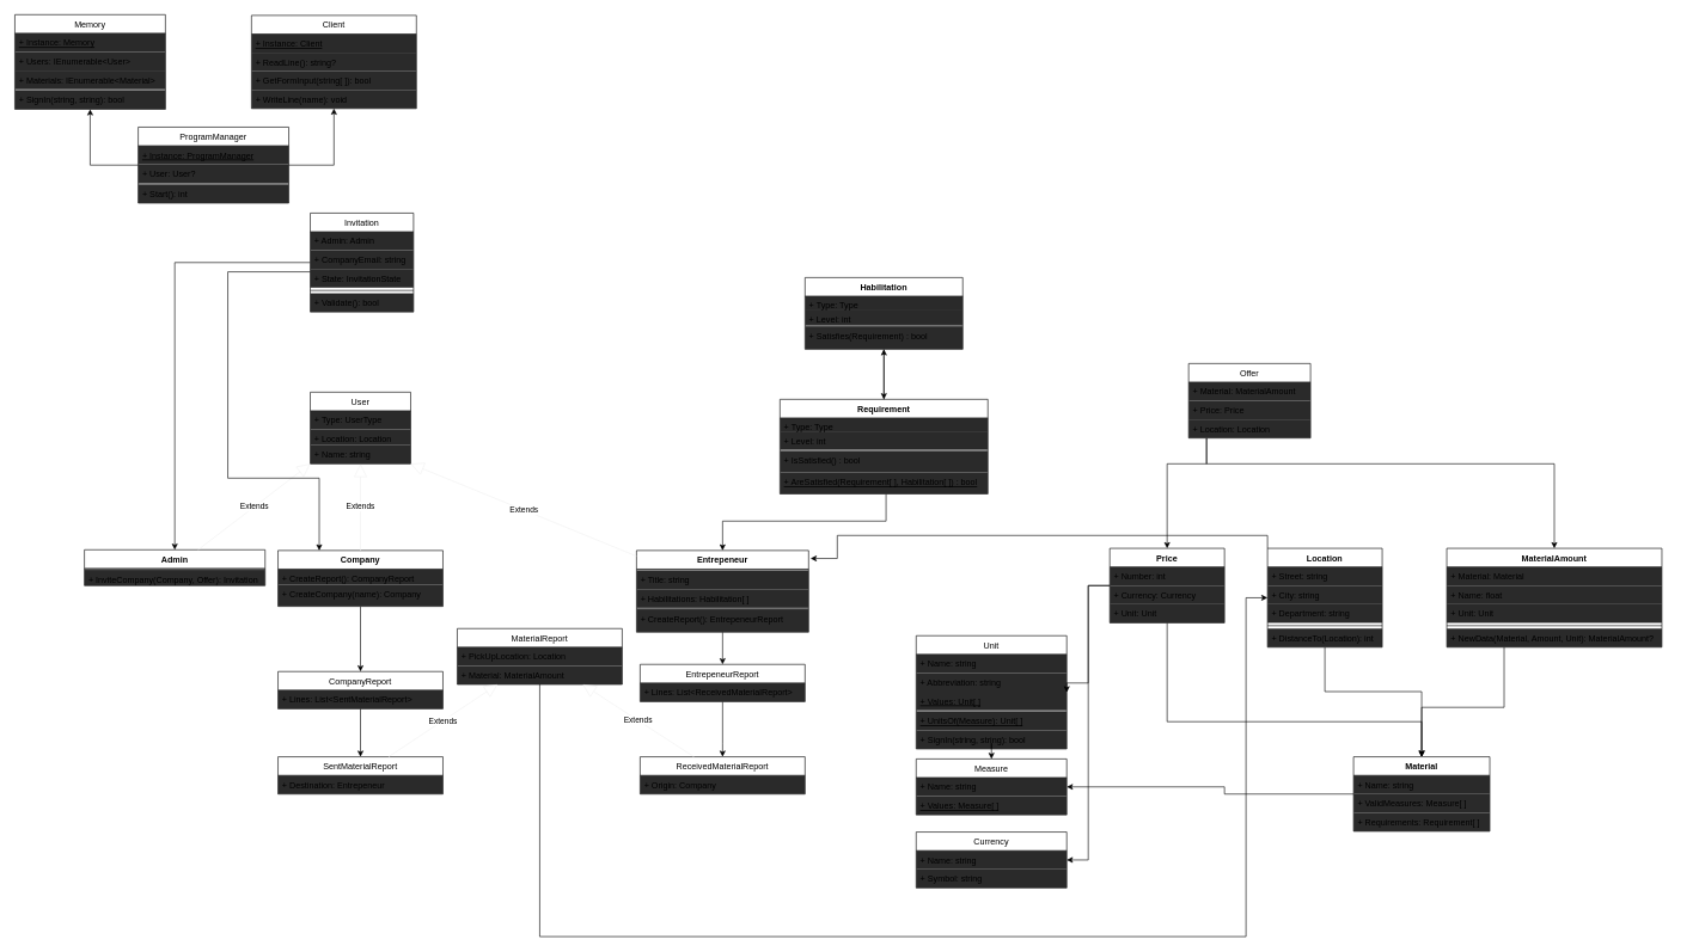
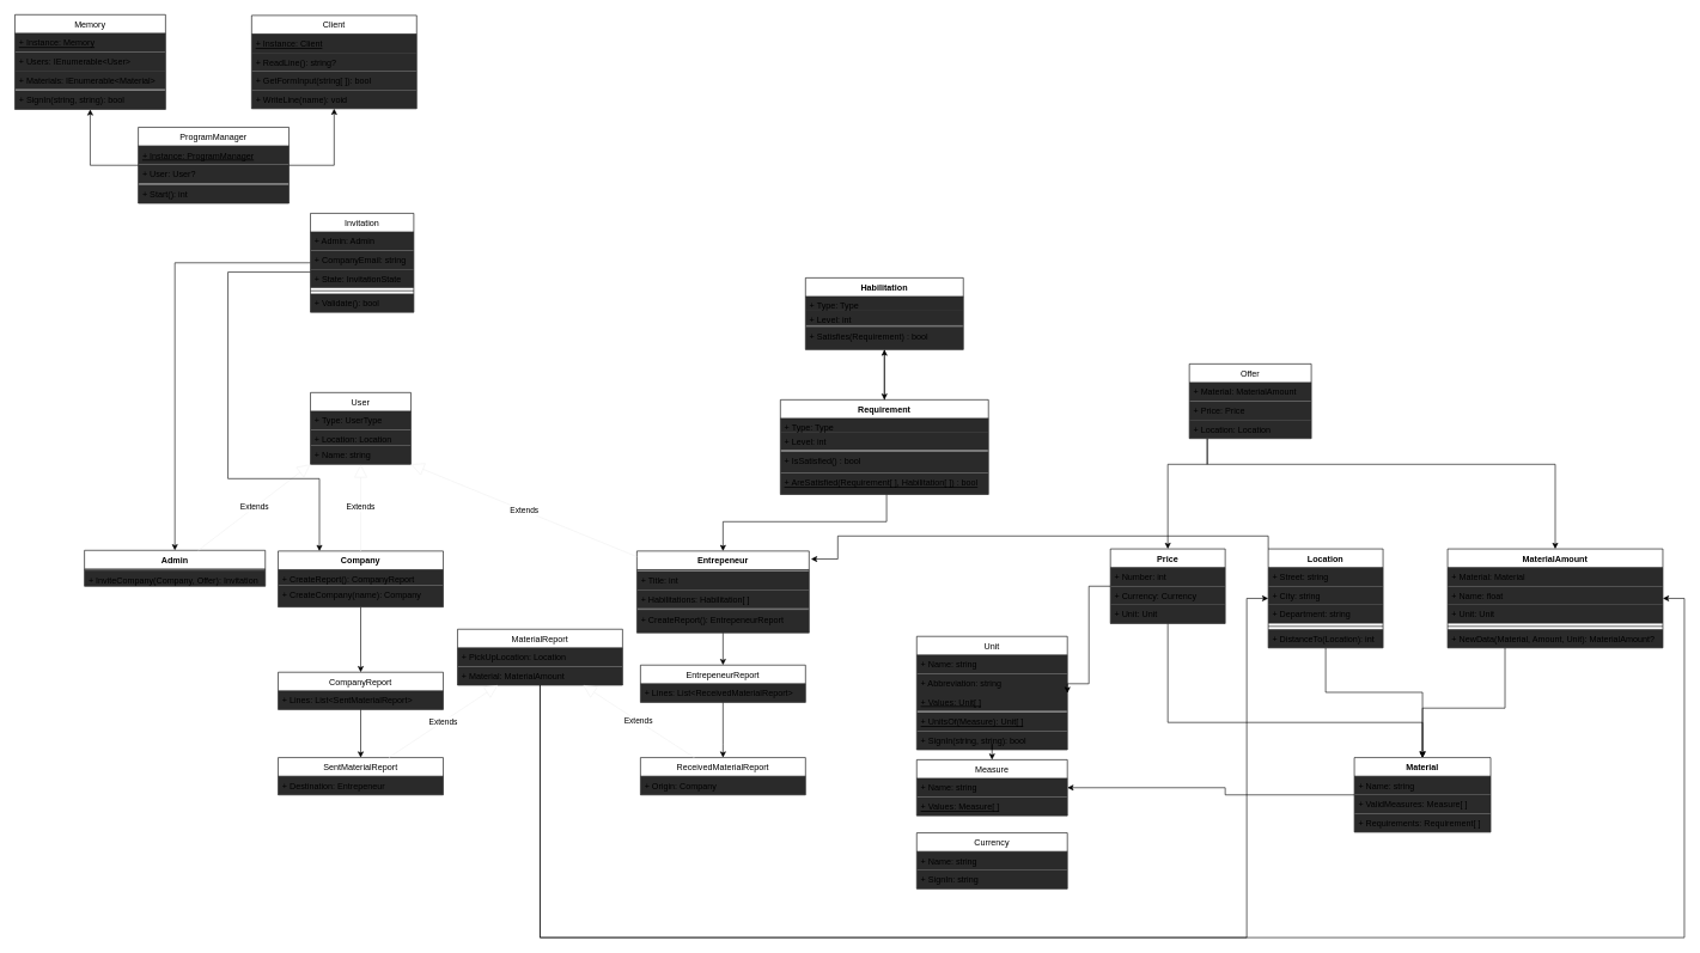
- <mxCell id="12" value="+ Title: string" style="text;align=left;verticalAlign=top;spacingLeft=4;spacingRight=4;overflow=hidden;rotatable=0;points=[[0,0.5],[1,0.5]];portConstraint=eastwest;fillColor=#2a2a2a;" parent="10" vertex="1"><mxGeometry y="28" width="240" height="26" as="geometry" /></mxCell>
+ <mxCell id="12" value="+ Title: int" style="text;align=left;verticalAlign=top;spacingLeft=4;spacingRight=4;overflow=hidden;rotatable=0;points=[[0,0.5],[1,0.5]];portConstraint=eastwest;fillColor=#2a2a2a;" parent="10" vertex="1"><mxGeometry y="28" width="240" height="26" as="geometry" /></mxCell>
+ <mxCell id="68" style="edgeStyle=orthogonalEdgeStyle;rounded=0;orthogonalLoop=1;jettySize=auto;html=1;exitX=0.5;exitY=1;exitDx=0;exitDy=0;entryX=1;entryY=0.5;entryDx=0;entryDy=0;" parent="1" source="90" target="50" edge="1"><mxGeometry relative="1" as="geometry"><mxPoint x="1077" y="1137" as="sourcePoint" /><mxPoint x="2197" y="977" as="targetPoint" /><Array as="points"><mxPoint x="752" y="1307" /><mxPoint x="2347" y="1307" /><mxPoint x="2347" y="834" /></Array></mxGeometry></mxCell>
- <mxCell id="110" style="edgeStyle=orthogonalEdgeStyle;rounded=0;orthogonalLoop=1;jettySize=auto;html=1;exitX=0;exitY=0.5;exitDx=0;exitDy=0;entryX=1;entryY=0.5;entryDx=0;entryDy=0;" parent="1" source="64" target="105" edge="1"><mxGeometry relative="1" as="geometry"><mxPoint x="1557" y="788" as="sourcePoint" /><mxPoint x="1427" y="557" as="targetPoint" /><Array as="points"><mxPoint x="1517" y="817" /><mxPoint x="1517" y="1200" /></Array></mxGeometry></mxCell>
- <mxCell id="107" value="+ Symbol: string" style="text;align=left;verticalAlign=top;spacingLeft=4;spacingRight=4;overflow=hidden;rotatable=0;points=[[0,0.5],[1,0.5]];portConstraint=eastwest;fillColor=#2a2a2a;" parent="105" vertex="1"><mxGeometry y="52" width="210" height="26" as="geometry" /></mxCell>
+ <mxCell id="107" value="+ SignIn: string" style="text;align=left;verticalAlign=top;spacingLeft=4;spacingRight=4;overflow=hidden;rotatable=0;points=[[0,0.5],[1,0.5]];portConstraint=eastwest;fillColor=#2a2a2a;" parent="105" vertex="1"><mxGeometry y="52" width="210" height="26" as="geometry" /></mxCell>
